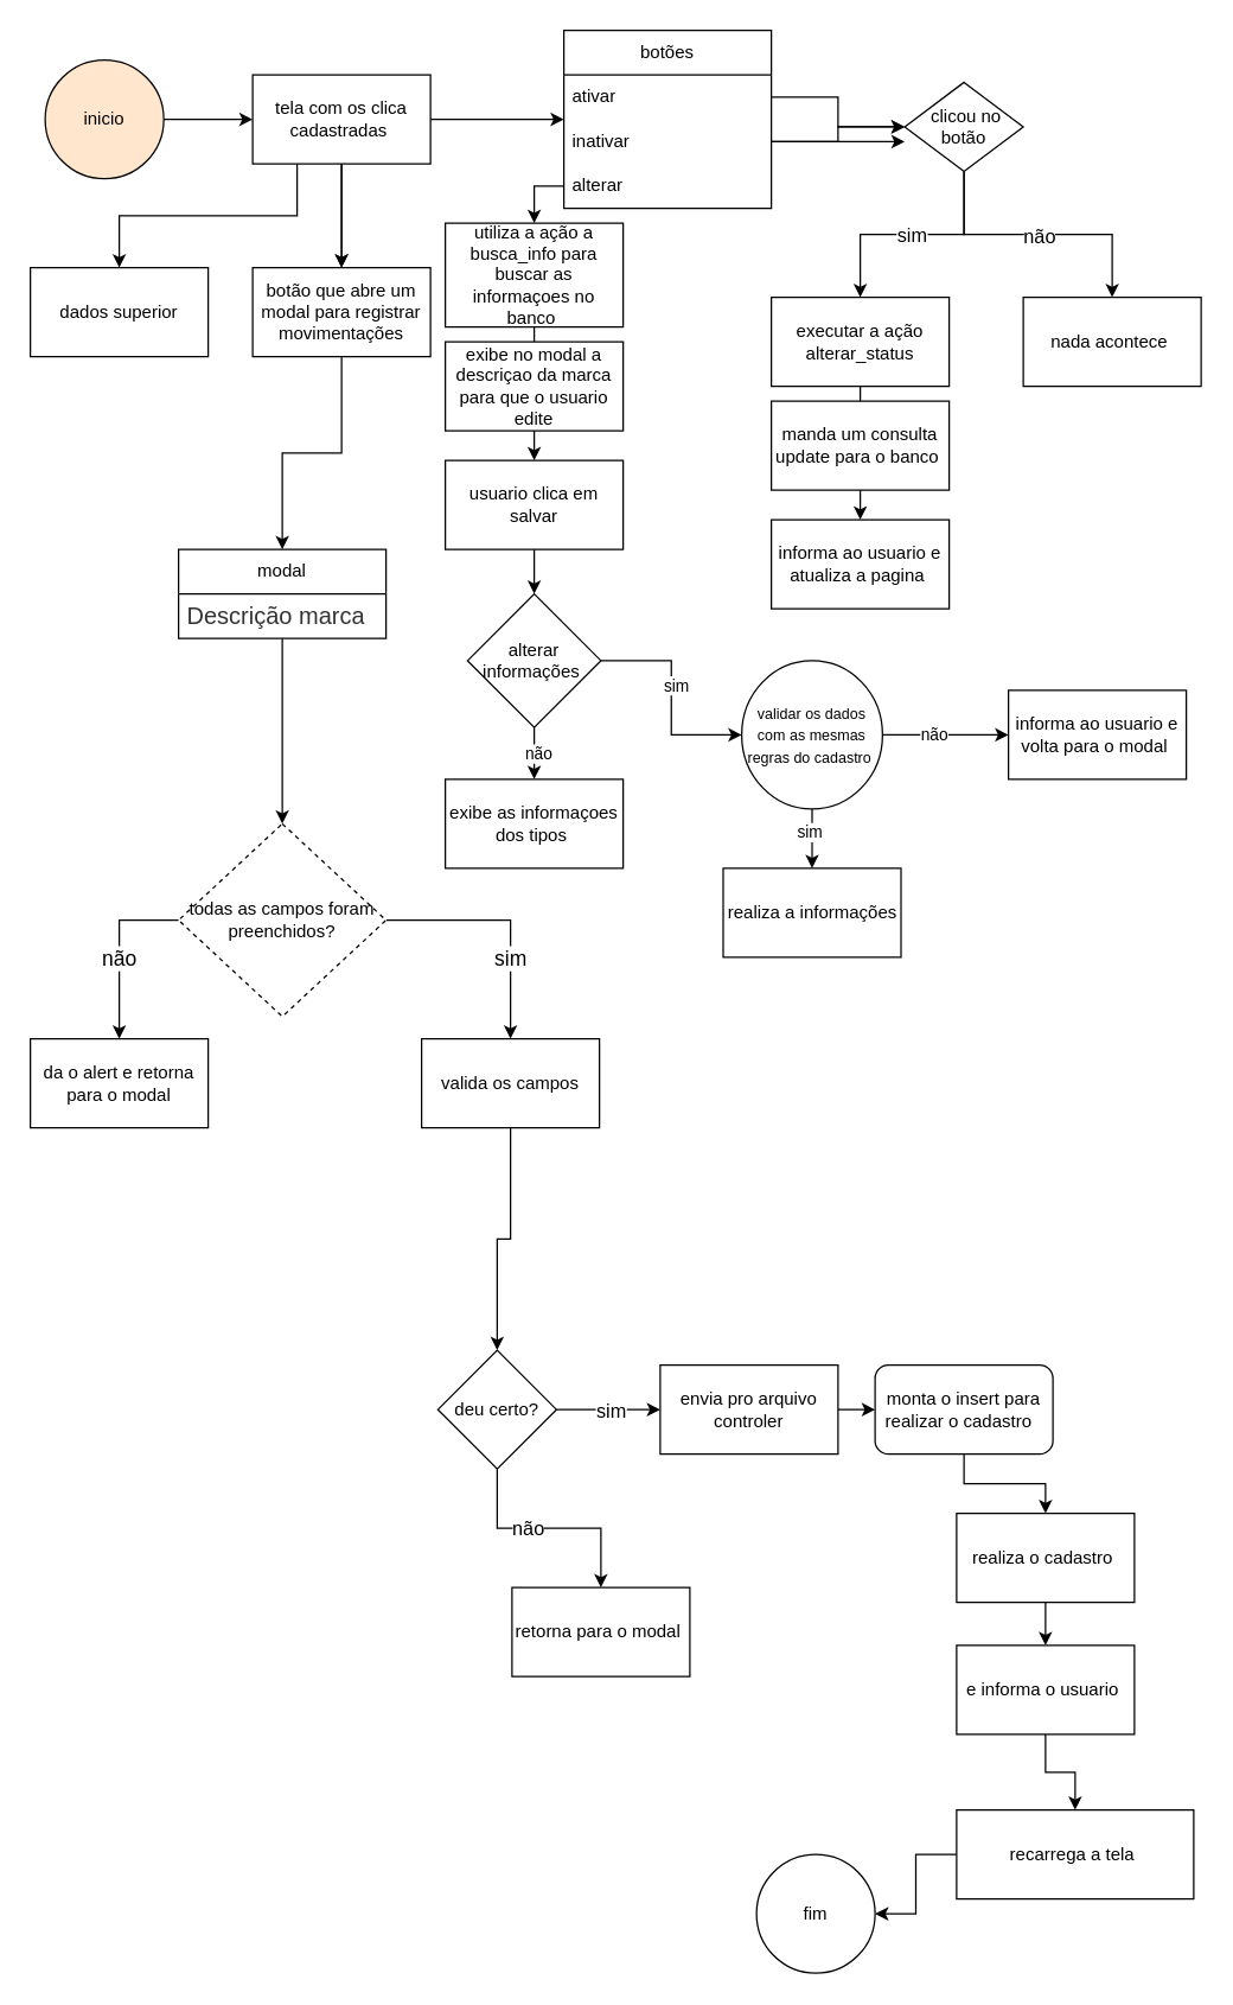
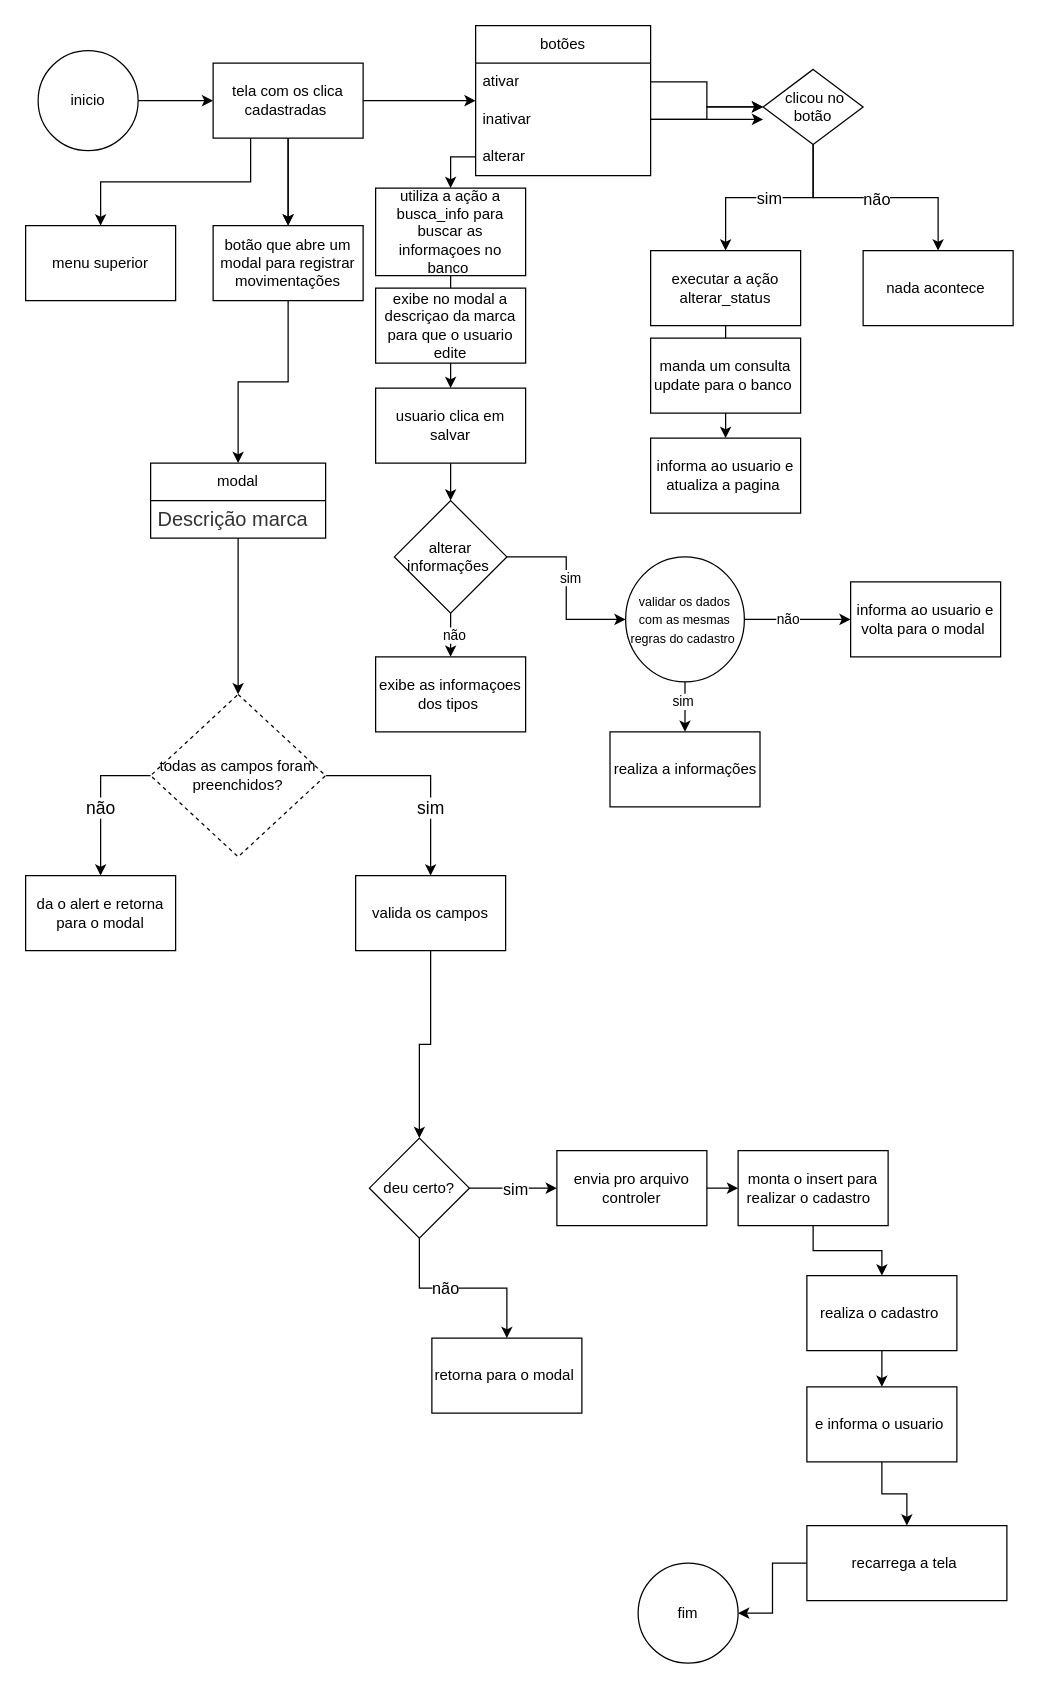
- <mxCell id="3" value="inicio" style="ellipse;whiteSpace=wrap;html=1;fillColor=#ffe6cc;" vertex="1" parent="1"><mxGeometry x="30" y="40" width="80" height="80" as="geometry" /></mxCell>
+ <mxCell id="3" value="inicio" style="ellipse;whiteSpace=wrap;html=1;" vertex="1" parent="1"><mxGeometry x="30" y="40" width="80" height="80" as="geometry" /></mxCell>
- <mxCell id="42" value="dados superior" style="rounded=0;whiteSpace=wrap;html=1;" vertex="1" parent="1"><mxGeometry x="20" y="180" width="120" height="60" as="geometry" /></mxCell>
+ <mxCell id="42" value="menu superior" style="rounded=0;whiteSpace=wrap;html=1;" vertex="1" parent="1"><mxGeometry x="20" y="180" width="120" height="60" as="geometry" /></mxCell>
- <mxCell id="63" value="monta o insert para realizar o cadastro&amp;nbsp;&amp;nbsp;" style="whiteSpace=wrap;html=1;rounded=1;" vertex="1" parent="1"><mxGeometry x="590" y="920" width="120" height="60" as="geometry" /></mxCell>
+ <mxCell id="63" value="monta o insert para realizar o cadastro&amp;nbsp;&amp;nbsp;" style="rounded=0;whiteSpace=wrap;html=1;" vertex="1" parent="1"><mxGeometry x="590" y="920" width="120" height="60" as="geometry" /></mxCell>
